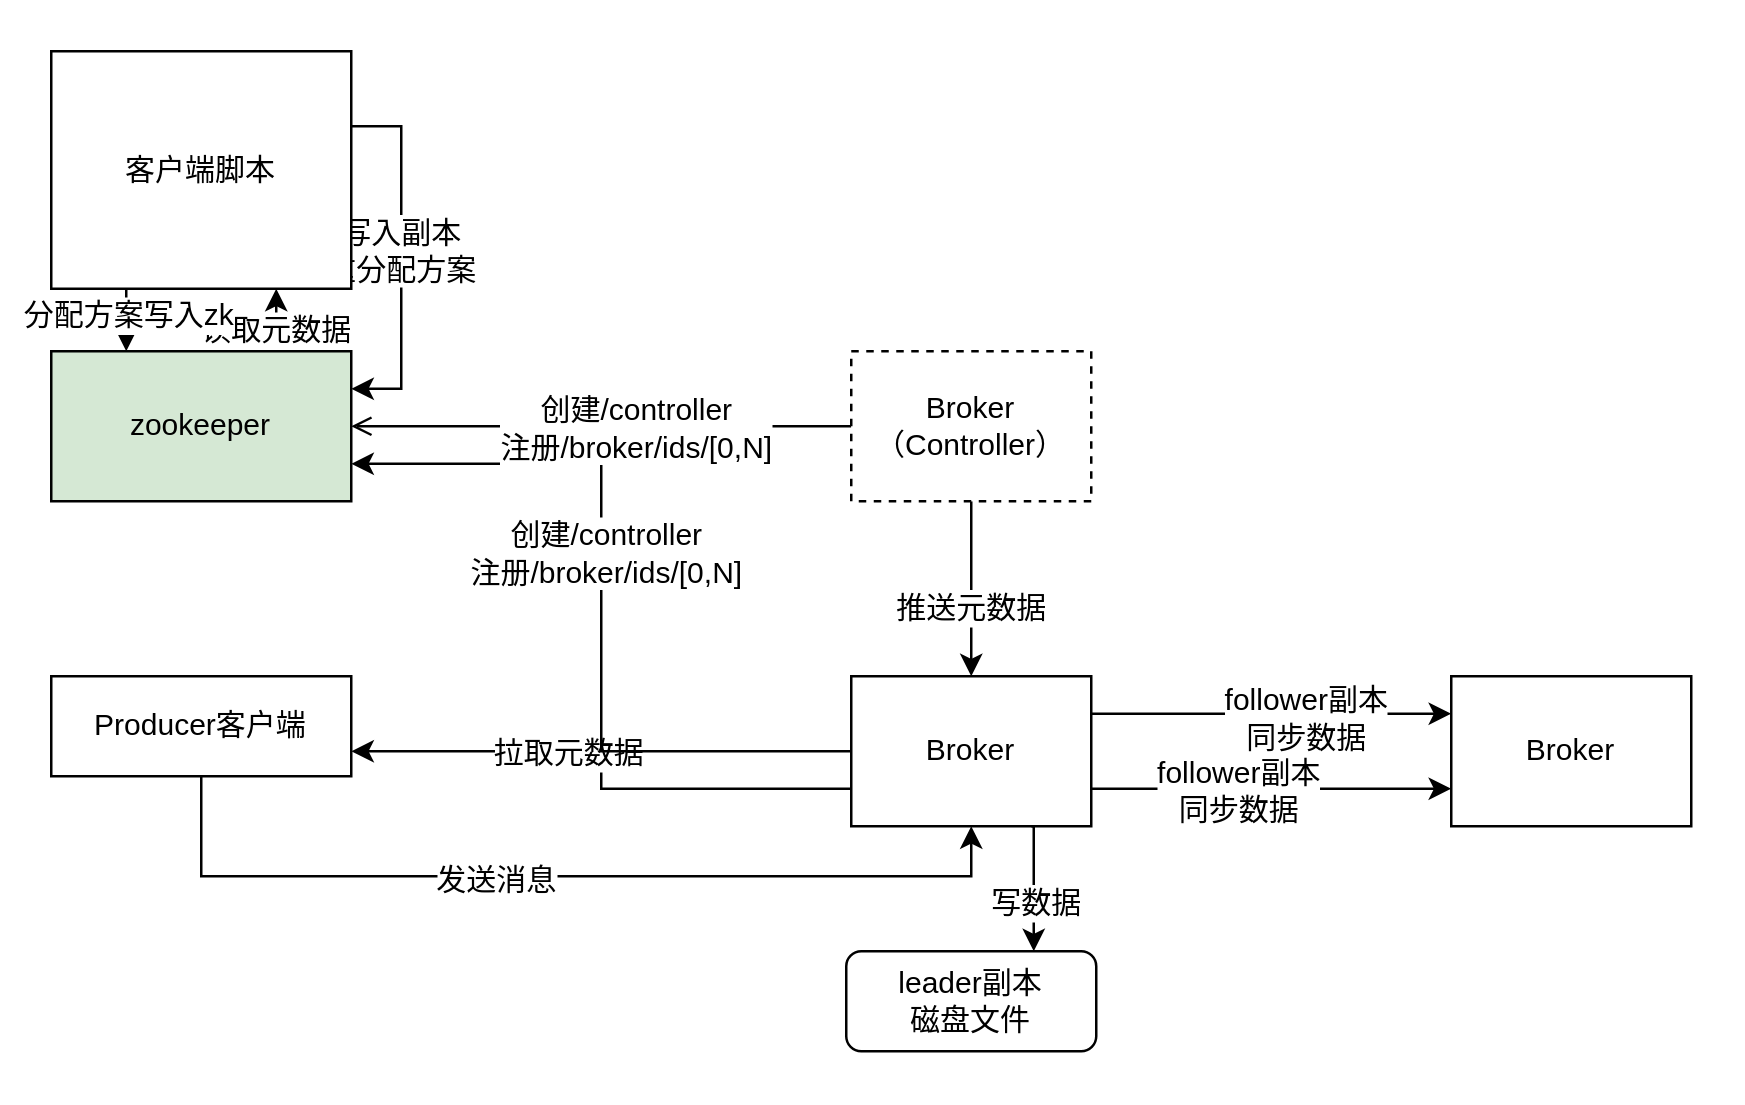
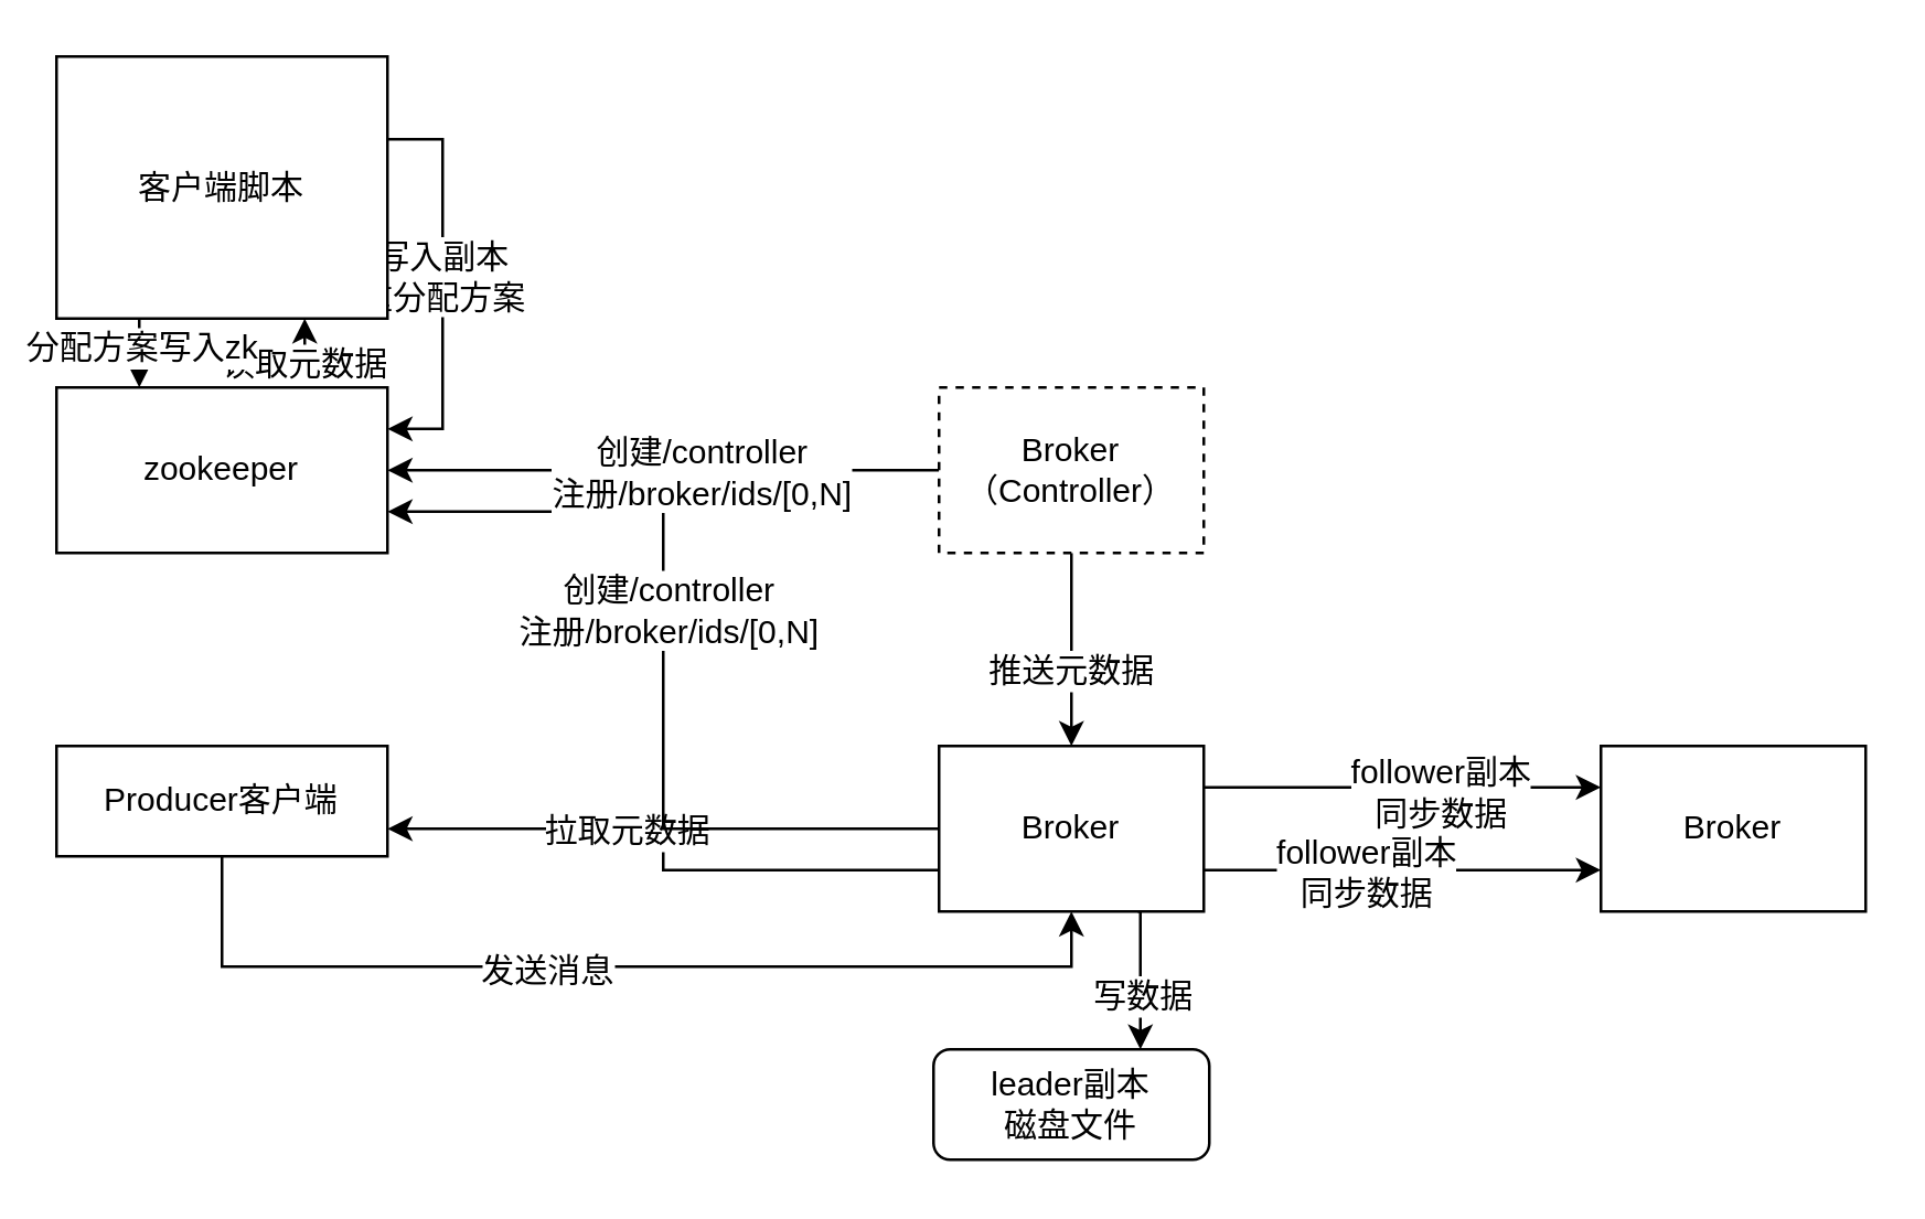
- <mxCell id="23" value="zookeeper" style="rounded=0;whiteSpace=wrap;html=1;fillColor=#d5e8d4;" vertex="1" parent="1"><mxGeometry x="20" y="140" width="120" height="60" as="geometry" /></mxCell>
+ <mxCell id="23" value="zookeeper" style="rounded=0;whiteSpace=wrap;html=1;" vertex="1" parent="1"><mxGeometry x="20" y="140" width="120" height="60" as="geometry" /></mxCell>
- <mxCell id="18" style="edgeStyle=orthogonalEdgeStyle;rounded=0;orthogonalLoop=1;jettySize=auto;html=1;endArrow=open;" edge="1" parent="1" source="20" target="23"><mxGeometry relative="1" as="geometry" /></mxCell>
+ <mxCell id="18" style="edgeStyle=orthogonalEdgeStyle;rounded=0;orthogonalLoop=1;jettySize=auto;html=1;" edge="1" parent="1" source="20" target="23"><mxGeometry relative="1" as="geometry" /></mxCell>
